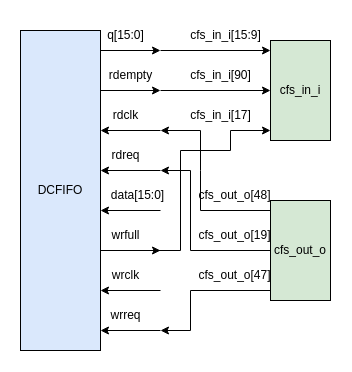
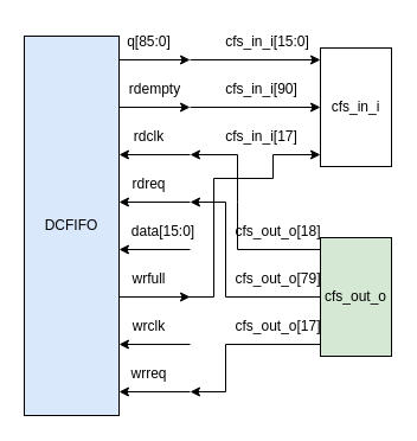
- <mxCell id="4" value="q[15:0]" style="text;html=1;align=center;verticalAlign=middle;resizable=0;points=[];autosize=1;strokeColor=none;fillColor=none;" vertex="1" parent="1"><mxGeometry x="95" y="20" width="60" height="30" as="geometry" /></mxCell>
+ <mxCell id="4" value="q[85:0]" style="text;html=1;align=center;verticalAlign=middle;resizable=0;points=[];autosize=1;strokeColor=none;fillColor=none;" vertex="1" parent="1"><mxGeometry x="95" y="20" width="60" height="30" as="geometry" /></mxCell>
- <mxCell id="21" value="cfs_in_i[15:9]" style="text;html=1;align=center;verticalAlign=middle;resizable=0;points=[];autosize=1;strokeColor=none;fillColor=none;" vertex="1" parent="1"><mxGeometry x="180" y="20" width="90" height="30" as="geometry" /></mxCell>
+ <mxCell id="21" value="cfs_in_i[15:0]" style="text;html=1;align=center;verticalAlign=middle;resizable=0;points=[];autosize=1;strokeColor=none;fillColor=none;" vertex="1" parent="1"><mxGeometry x="180" y="20" width="90" height="30" as="geometry" /></mxCell>
- <mxCell id="19" value="cfs_in_i" style="rounded=0;whiteSpace=wrap;html=1;fillColor=#d5e8d4;" vertex="1" parent="1"><mxGeometry x="270" y="40" width="60" height="100" as="geometry" /></mxCell>
+ <mxCell id="19" value="cfs_in_i" style="rounded=0;whiteSpace=wrap;html=1;" vertex="1" parent="1"><mxGeometry x="270" y="40" width="60" height="100" as="geometry" /></mxCell>
- <mxCell id="28" value="cfs_out_o[48]" style="text;html=1;align=center;verticalAlign=middle;resizable=0;points=[];autosize=1;strokeColor=none;fillColor=none;" vertex="1" parent="1"><mxGeometry x="184" y="180" width="100" height="30" as="geometry" /></mxCell>
+ <mxCell id="28" value="cfs_out_o[18]" style="text;html=1;align=center;verticalAlign=middle;resizable=0;points=[];autosize=1;strokeColor=none;fillColor=none;" vertex="1" parent="1"><mxGeometry x="184" y="180" width="100" height="30" as="geometry" /></mxCell>
- <mxCell id="30" value="cfs_out_o[19]" style="text;html=1;align=center;verticalAlign=middle;resizable=0;points=[];autosize=1;strokeColor=none;fillColor=none;" vertex="1" parent="1"><mxGeometry x="184" y="220" width="100" height="30" as="geometry" /></mxCell>
+ <mxCell id="30" value="cfs_out_o[79]" style="text;html=1;align=center;verticalAlign=middle;resizable=0;points=[];autosize=1;strokeColor=none;fillColor=none;" vertex="1" parent="1"><mxGeometry x="184" y="220" width="100" height="30" as="geometry" /></mxCell>
- <mxCell id="32" value="cfs_out_o[47]" style="text;html=1;align=center;verticalAlign=middle;resizable=0;points=[];autosize=1;strokeColor=none;fillColor=none;" vertex="1" parent="1"><mxGeometry x="184" y="260" width="100" height="30" as="geometry" /></mxCell>
+ <mxCell id="32" value="cfs_out_o[17]" style="text;html=1;align=center;verticalAlign=middle;resizable=0;points=[];autosize=1;strokeColor=none;fillColor=none;" vertex="1" parent="1"><mxGeometry x="184" y="260" width="100" height="30" as="geometry" /></mxCell>
